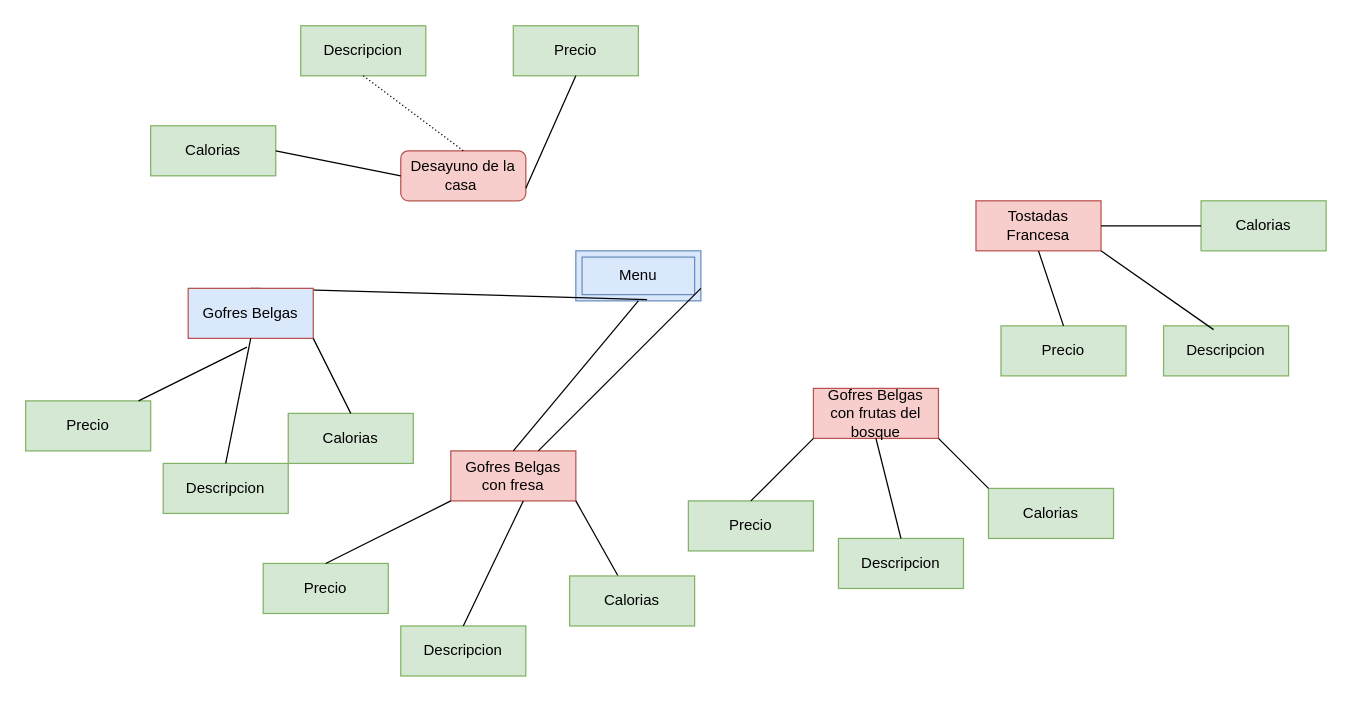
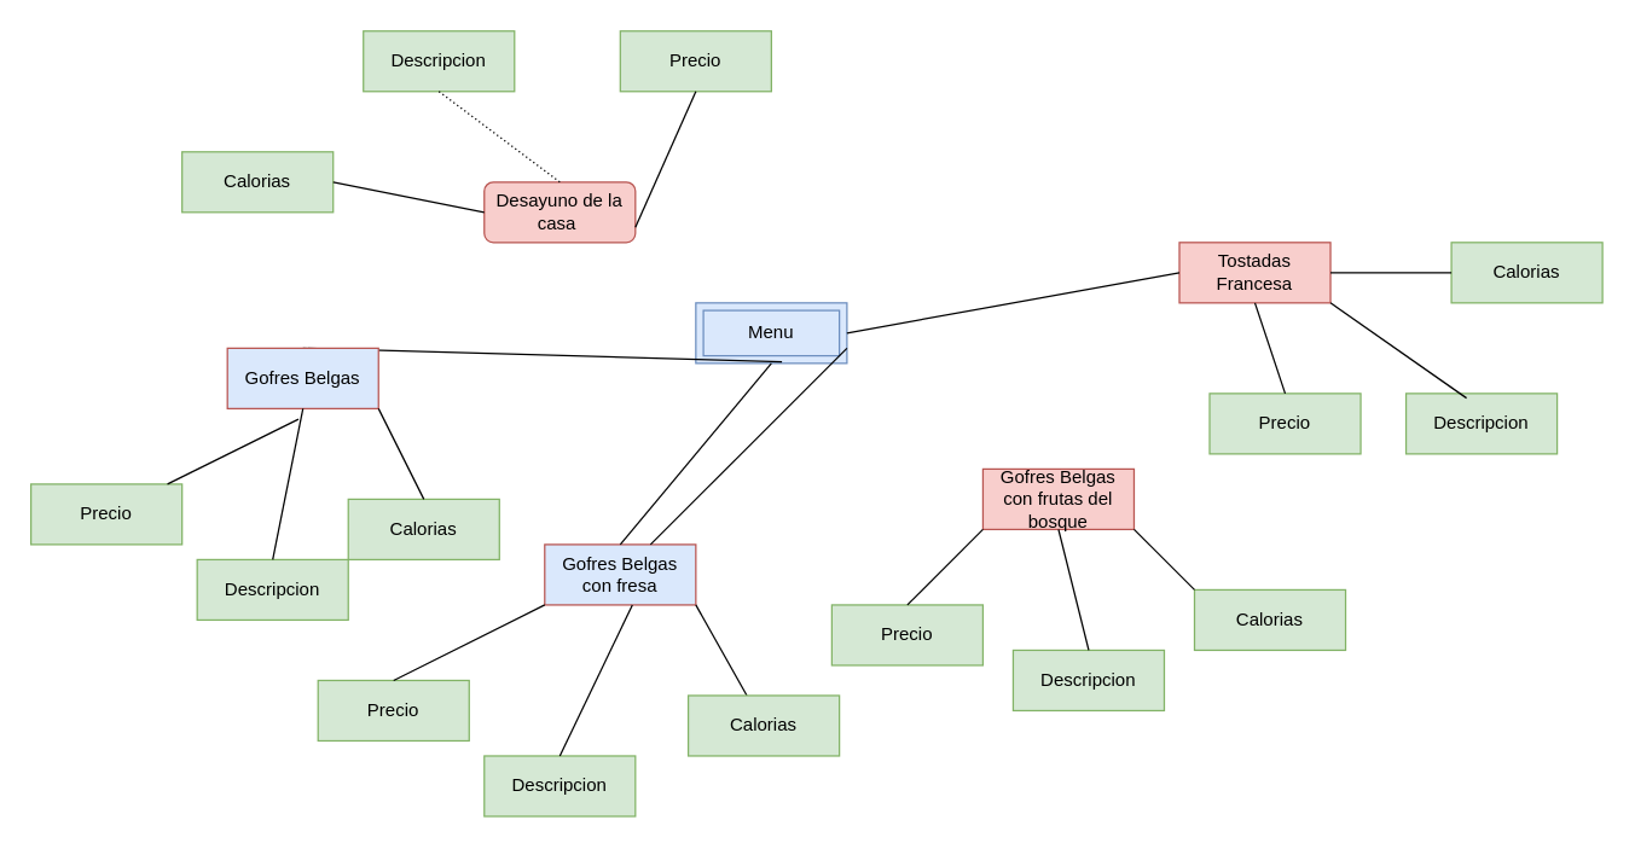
+ <mxCell id="28" value="" style="endArrow=none;html=1;rounded=0;exitX=1;exitY=0.5;exitDx=0;exitDy=0;entryX=0;entryY=0.5;entryDx=0;entryDy=0;" edge="1" parent="1" source="2" target="27"><mxGeometry relative="1" as="geometry"><mxPoint x="480" y="400" as="sourcePoint" /><mxPoint x="640" y="400" as="targetPoint" /></mxGeometry></mxCell>
- <mxCell id="11" value="Gofres Belgas con fresa" style="whiteSpace=wrap;html=1;align=center;fillColor=#f8cecc;strokeColor=#b85450;" vertex="1" parent="1"><mxGeometry x="360" y="360" width="100" height="40" as="geometry" /></mxCell>
+ <mxCell id="11" value="Gofres Belgas con fresa" style="whiteSpace=wrap;html=1;align=center;fillColor=#dae8fc;strokeColor=#b85450;" vertex="1" parent="1"><mxGeometry x="360" y="360" width="100" height="40" as="geometry" /></mxCell>
